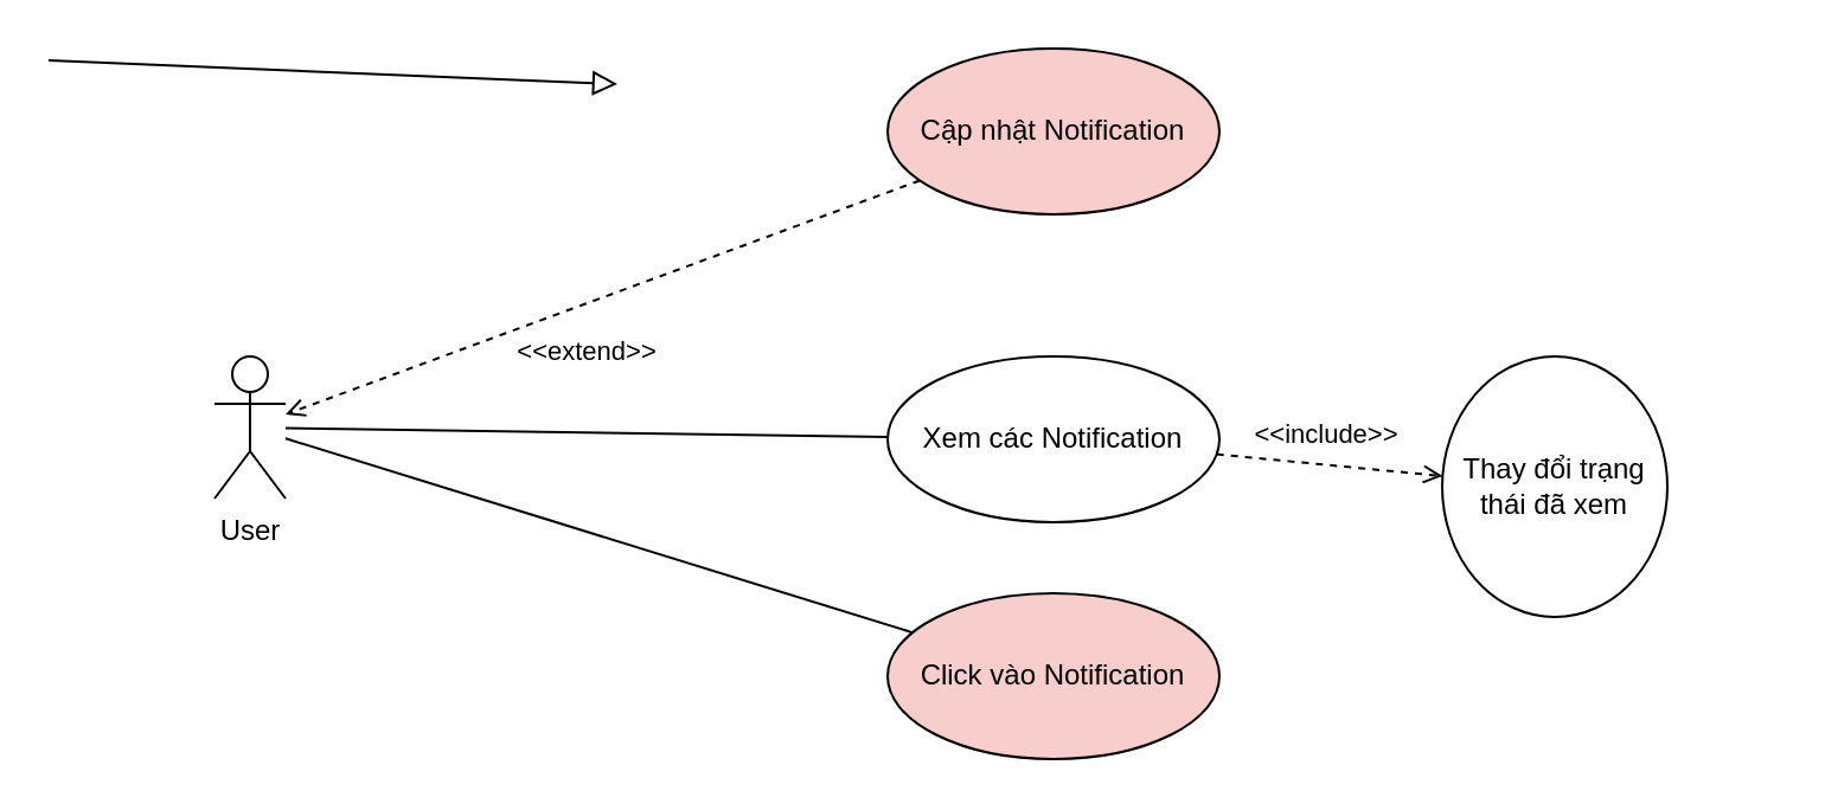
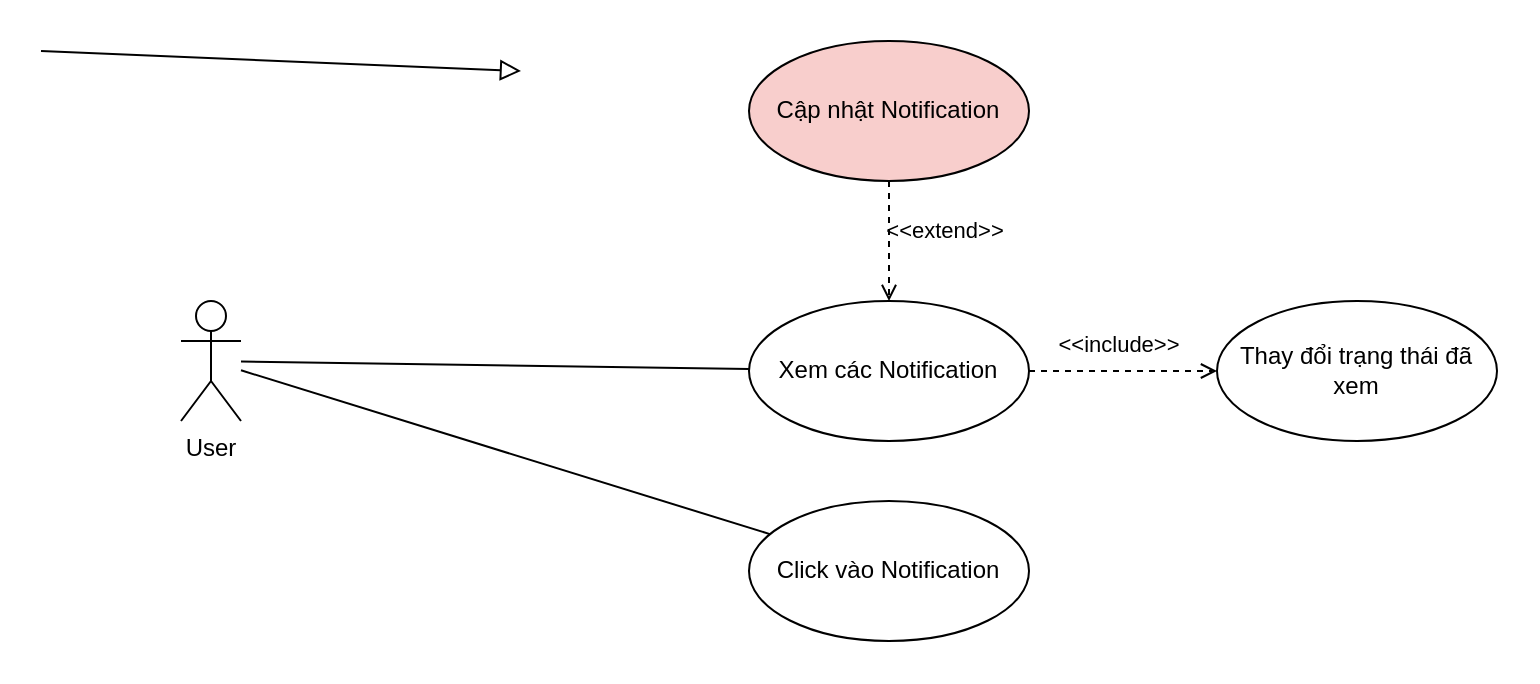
- <mxCell id="10" value="&amp;lt;&amp;lt;extend&amp;gt;&amp;gt;" style="html=1;verticalAlign=bottom;labelBackgroundColor=none;endArrow=open;endFill=0;dashed=1;rounded=0;" edge="1" parent="1" source="4" target="2"><mxGeometry x="0.12" y="28" width="160" relative="1" as="geometry"><mxPoint x="597" y="268" as="sourcePoint" /><mxPoint x="493" y="312" as="targetPoint" /><mxPoint as="offset" /></mxGeometry></mxCell>
+ <mxCell id="10" value="&amp;lt;&amp;lt;extend&amp;gt;&amp;gt;" style="html=1;verticalAlign=bottom;labelBackgroundColor=none;endArrow=open;endFill=0;dashed=1;rounded=0;" edge="1" parent="1" source="4" target="3"><mxGeometry x="0.12" y="28" width="160" relative="1" as="geometry"><mxPoint x="597" y="268" as="sourcePoint" /><mxPoint x="493" y="312" as="targetPoint" /><mxPoint as="offset" /></mxGeometry></mxCell>
- <mxCell id="11" value="Thay đổi trạng thái đã xem" style="ellipse;whiteSpace=wrap;html=1;" vertex="1" parent="1"><mxGeometry x="608" y="150" width="95" height="110" as="geometry" /></mxCell>
+ <mxCell id="11" value="Thay đổi trạng thái đã xem" style="ellipse;whiteSpace=wrap;html=1;" vertex="1" parent="1"><mxGeometry x="608" y="150" width="140" height="70" as="geometry" /></mxCell>
- <mxCell id="5" value="Click vào Notification" style="ellipse;whiteSpace=wrap;html=1;fillColor=#f8cecc;" vertex="1" parent="1"><mxGeometry x="374" y="250" width="140" height="70" as="geometry" /></mxCell>
+ <mxCell id="5" value="Click vào Notification" style="ellipse;whiteSpace=wrap;html=1;" vertex="1" parent="1"><mxGeometry x="374" y="250" width="140" height="70" as="geometry" /></mxCell>
